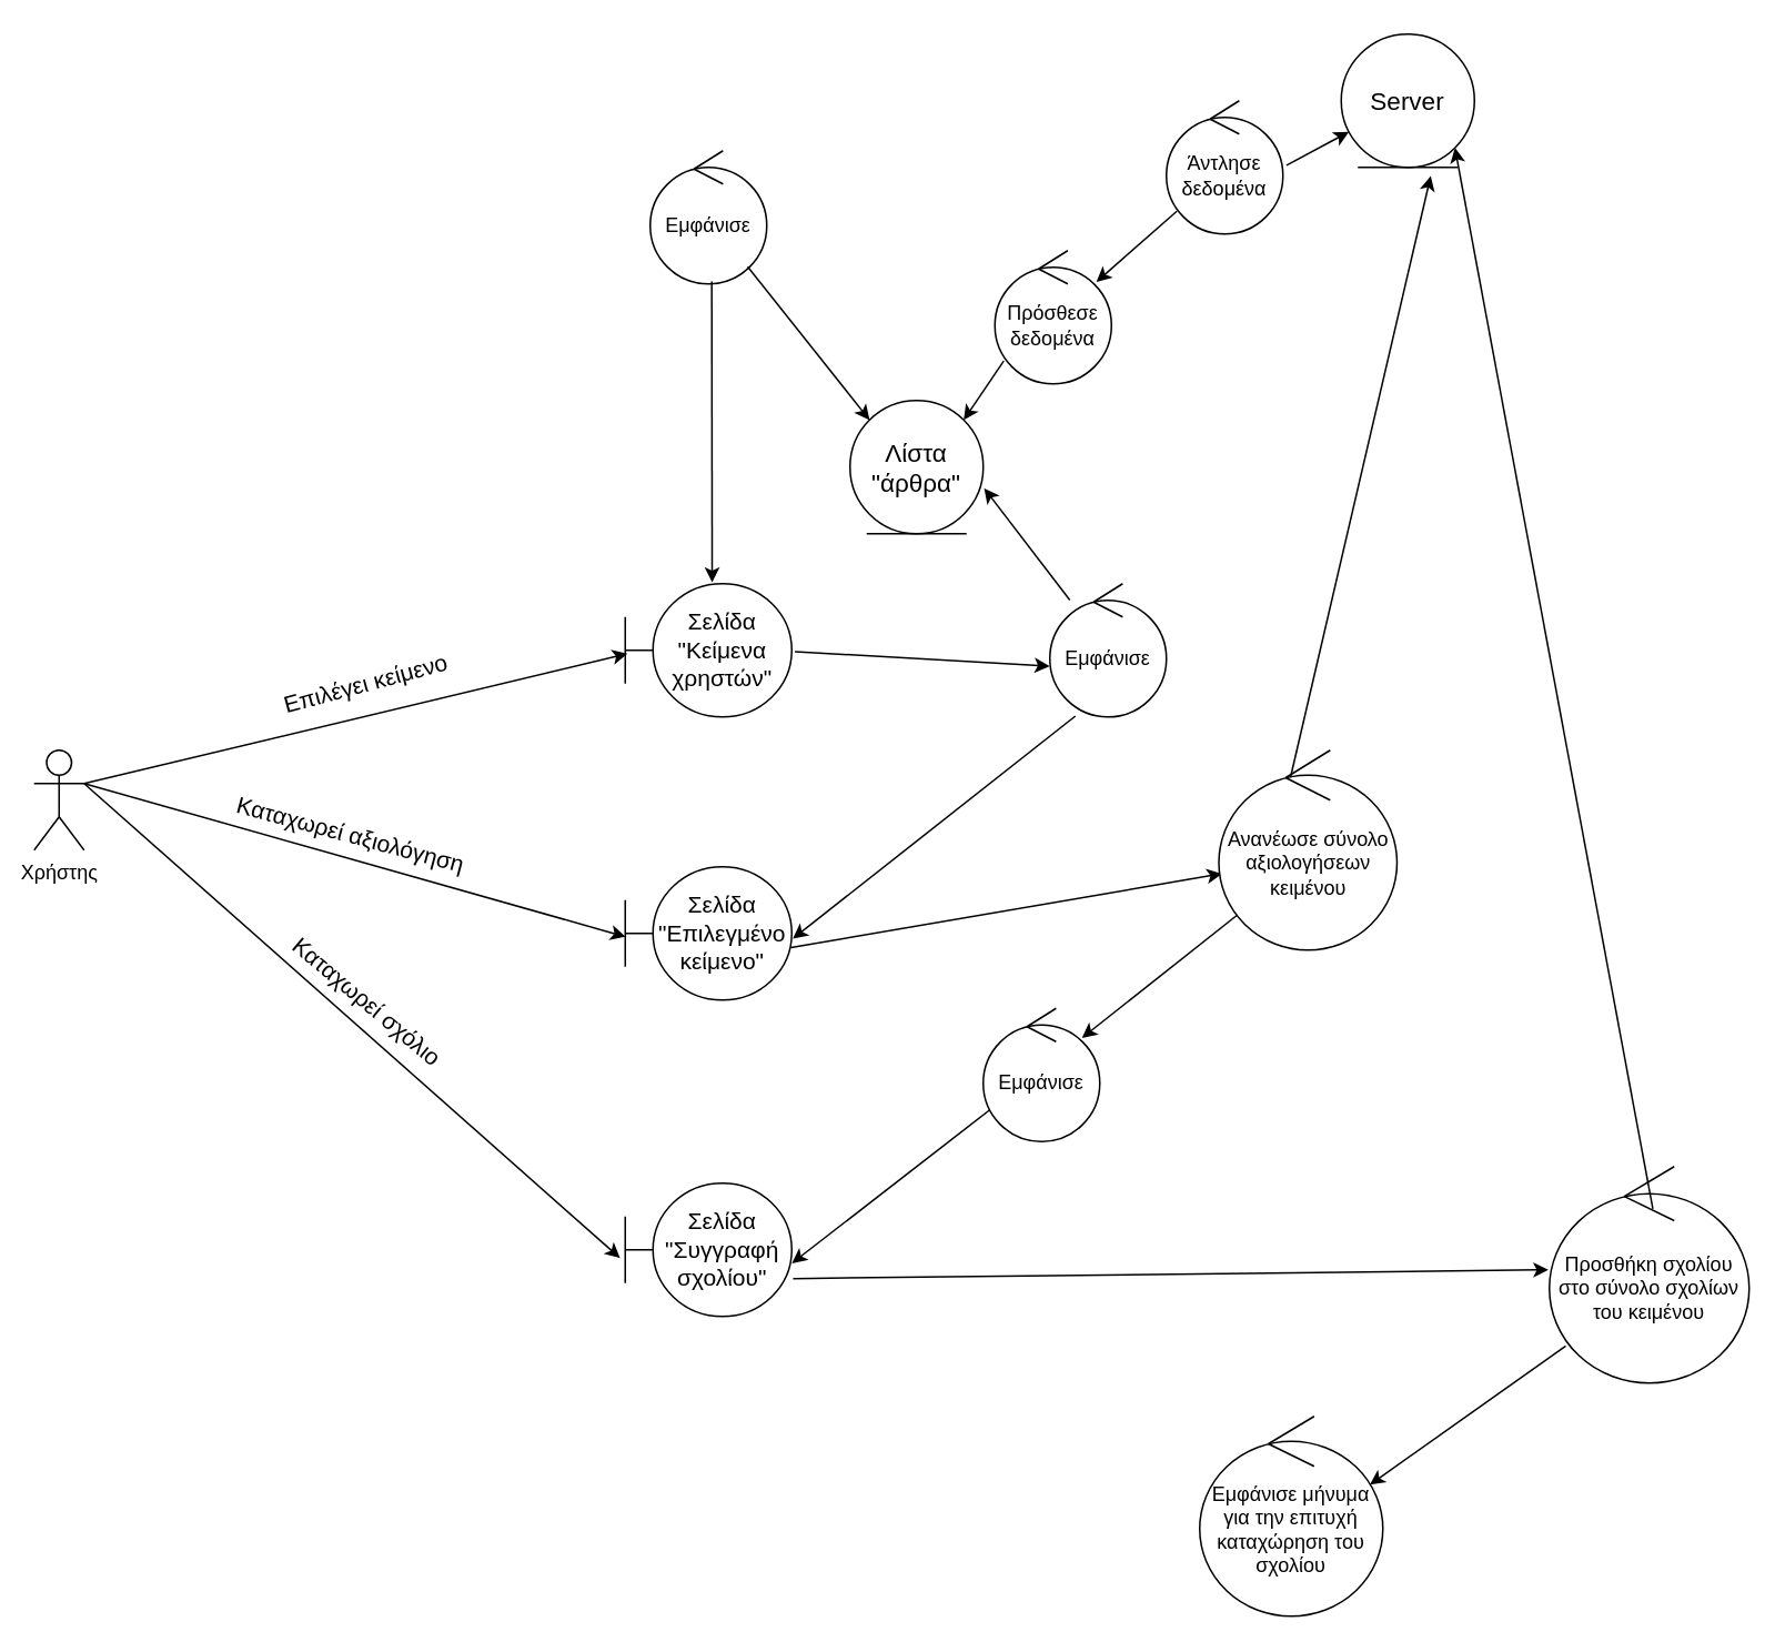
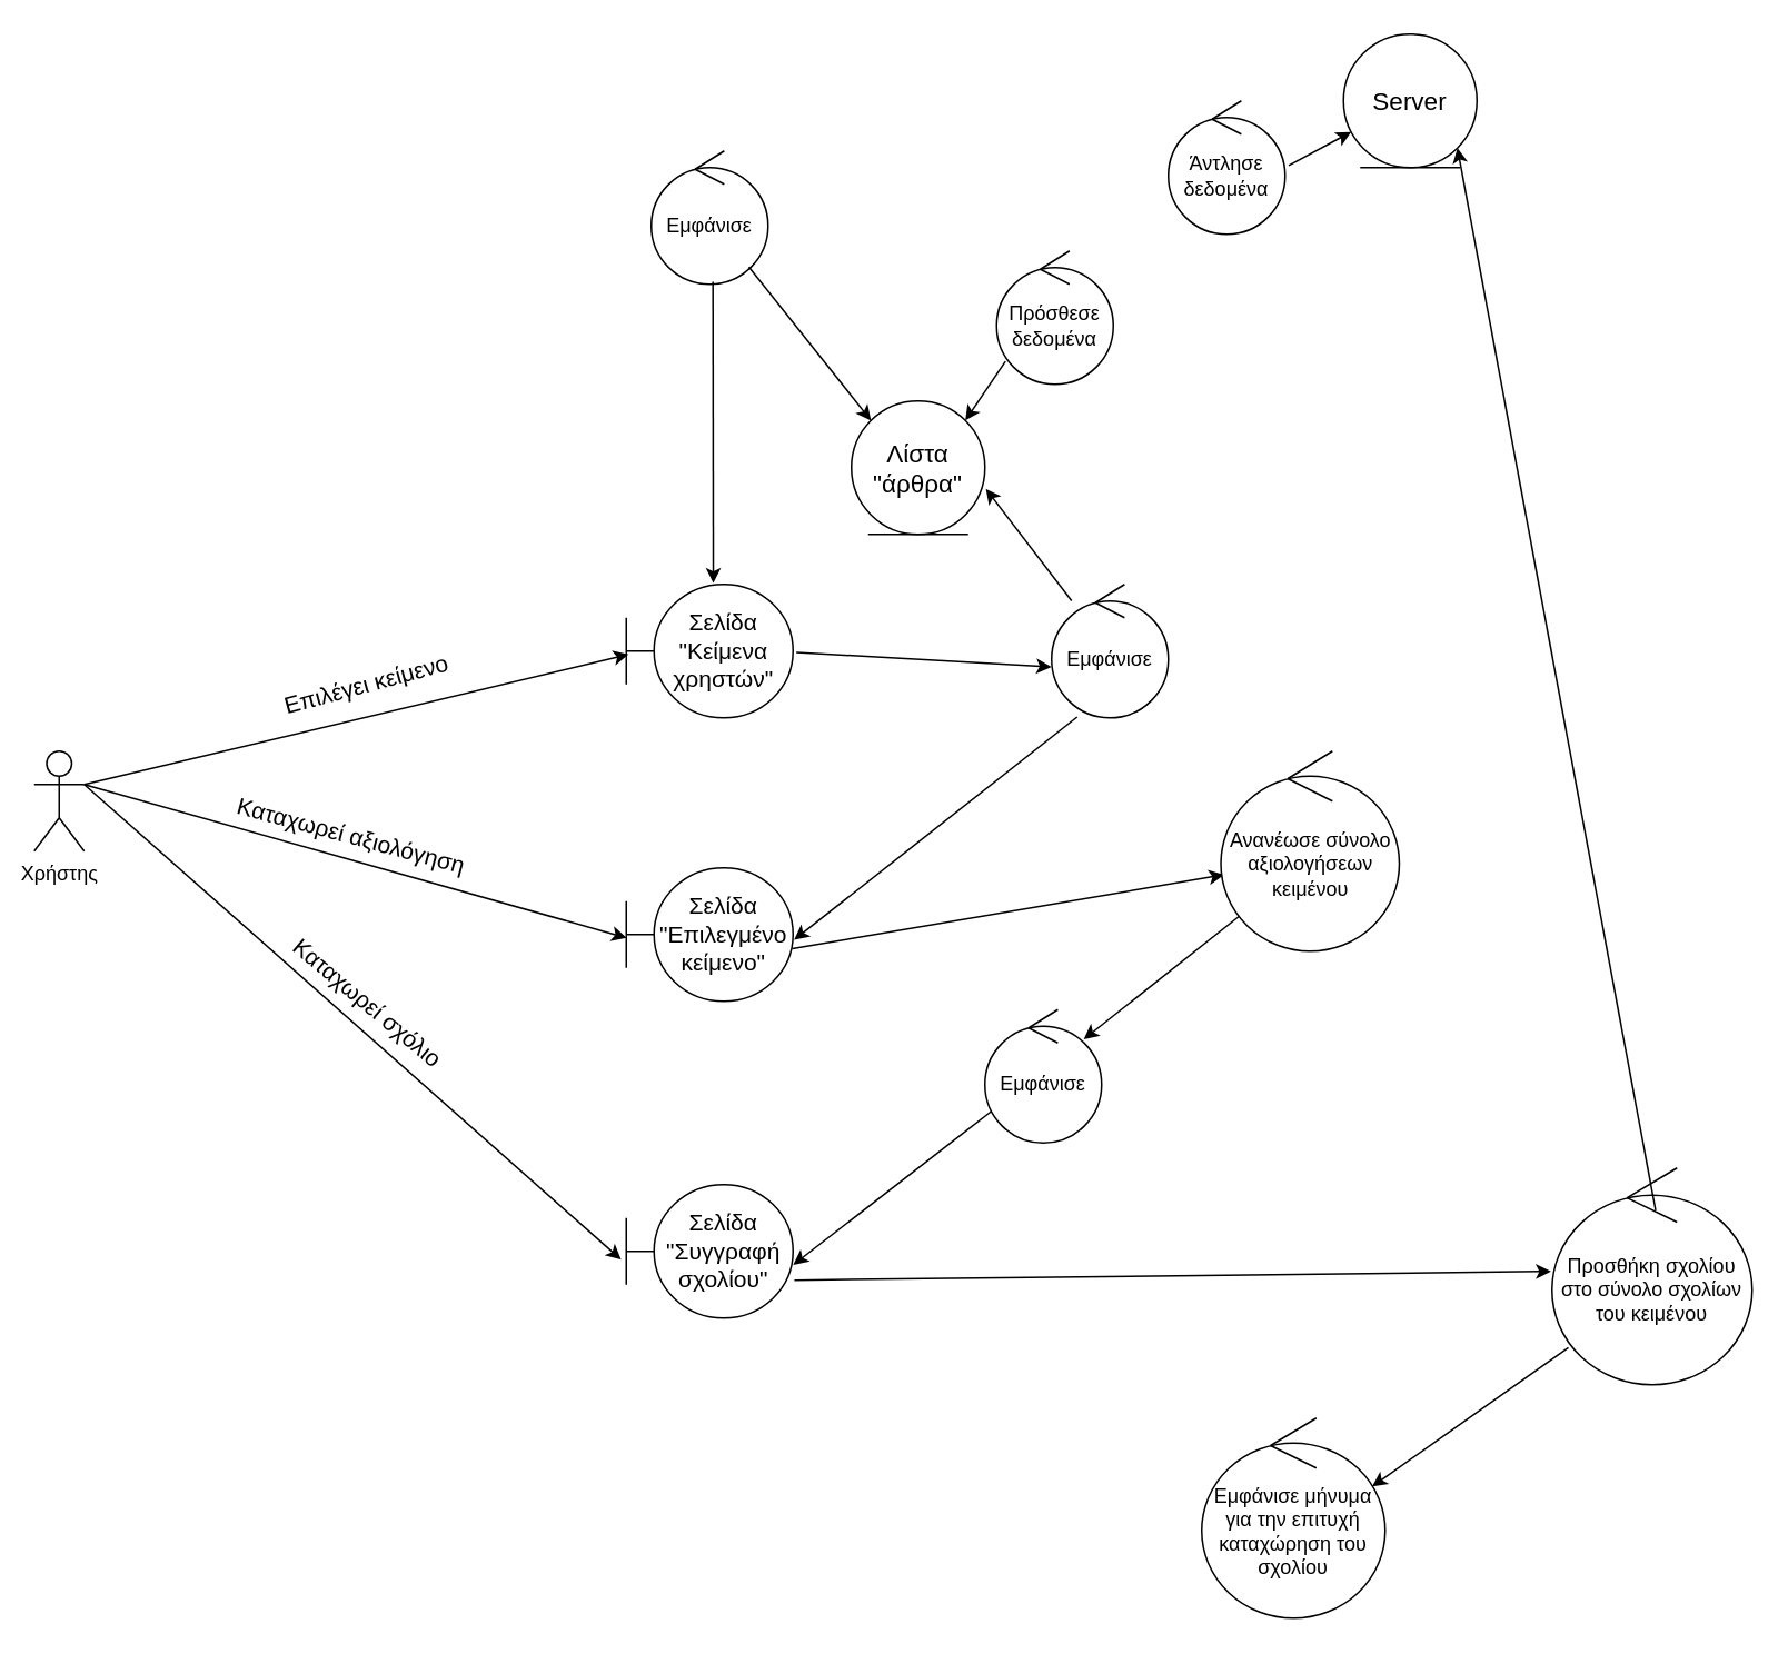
- <mxCell id="7" value="" style="rounded=0;orthogonalLoop=1;jettySize=auto;html=1;strokeColor=#000000;fontColor=#000000;exitX=0.09;exitY=0.829;exitDx=0;exitDy=0;exitPerimeter=0;entryX=0.871;entryY=0.235;entryDx=0;entryDy=0;entryPerimeter=0;" parent="1" source="30" target="32" edge="1"><mxGeometry relative="1" as="geometry"><mxPoint x="500" y="129.41" as="sourcePoint" /><mxPoint x="540" y="290" as="targetPoint" /></mxGeometry></mxCell>
- <mxCell id="18" value="" style="rounded=0;orthogonalLoop=1;jettySize=auto;html=1;strokeColor=#000000;fontColor=#000000;exitX=0.402;exitY=0.136;exitDx=0;exitDy=0;exitPerimeter=0;entryX=0.672;entryY=1.064;entryDx=0;entryDy=0;entryPerimeter=0;" parent="1" source="17" target="8" edge="1"><mxGeometry relative="1" as="geometry"><mxPoint x="717" y="630" as="sourcePoint" /><mxPoint x="713" y="690" as="targetPoint" /></mxGeometry></mxCell>
